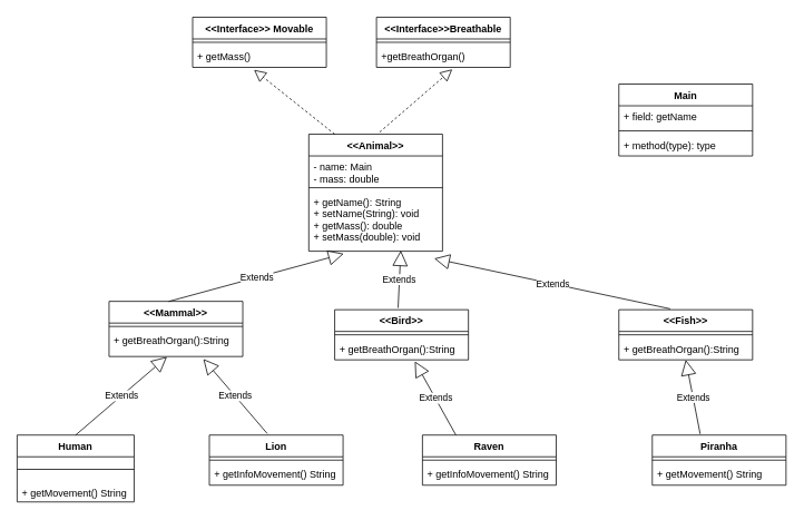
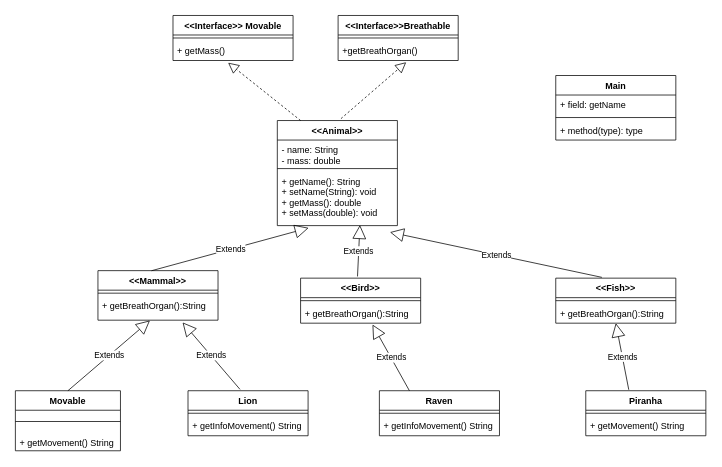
- <mxCell id="9" value="- name: Main&#10;- mass: double&#10;&#10;" style="text;strokeColor=none;fillColor=none;align=left;verticalAlign=top;spacingLeft=4;spacingRight=4;overflow=hidden;rotatable=0;points=[[0,0.5],[1,0.5]];portConstraint=eastwest;" parent="8" vertex="1"><mxGeometry y="26" width="160" height="34" as="geometry" /></mxCell>
+ <mxCell id="9" value="- name: String&#10;- mass: double&#10;&#10;" style="text;strokeColor=none;fillColor=none;align=left;verticalAlign=top;spacingLeft=4;spacingRight=4;overflow=hidden;rotatable=0;points=[[0,0.5],[1,0.5]];portConstraint=eastwest;" parent="8" vertex="1"><mxGeometry y="26" width="160" height="34" as="geometry" /></mxCell>
- <mxCell id="15" value="Human" style="swimlane;fontStyle=1;align=center;verticalAlign=top;childLayout=stackLayout;horizontal=1;startSize=26;horizontalStack=0;resizeParent=1;resizeParentMax=0;resizeLast=0;collapsible=1;marginBottom=0;" parent="1" vertex="1"><mxGeometry x="20" y="520" width="140" height="80" as="geometry" /></mxCell>
+ <mxCell id="15" value="Movable" style="swimlane;fontStyle=1;align=center;verticalAlign=top;childLayout=stackLayout;horizontal=1;startSize=26;horizontalStack=0;resizeParent=1;resizeParentMax=0;resizeLast=0;collapsible=1;marginBottom=0;" parent="1" vertex="1"><mxGeometry x="20" y="520" width="140" height="80" as="geometry" /></mxCell>
